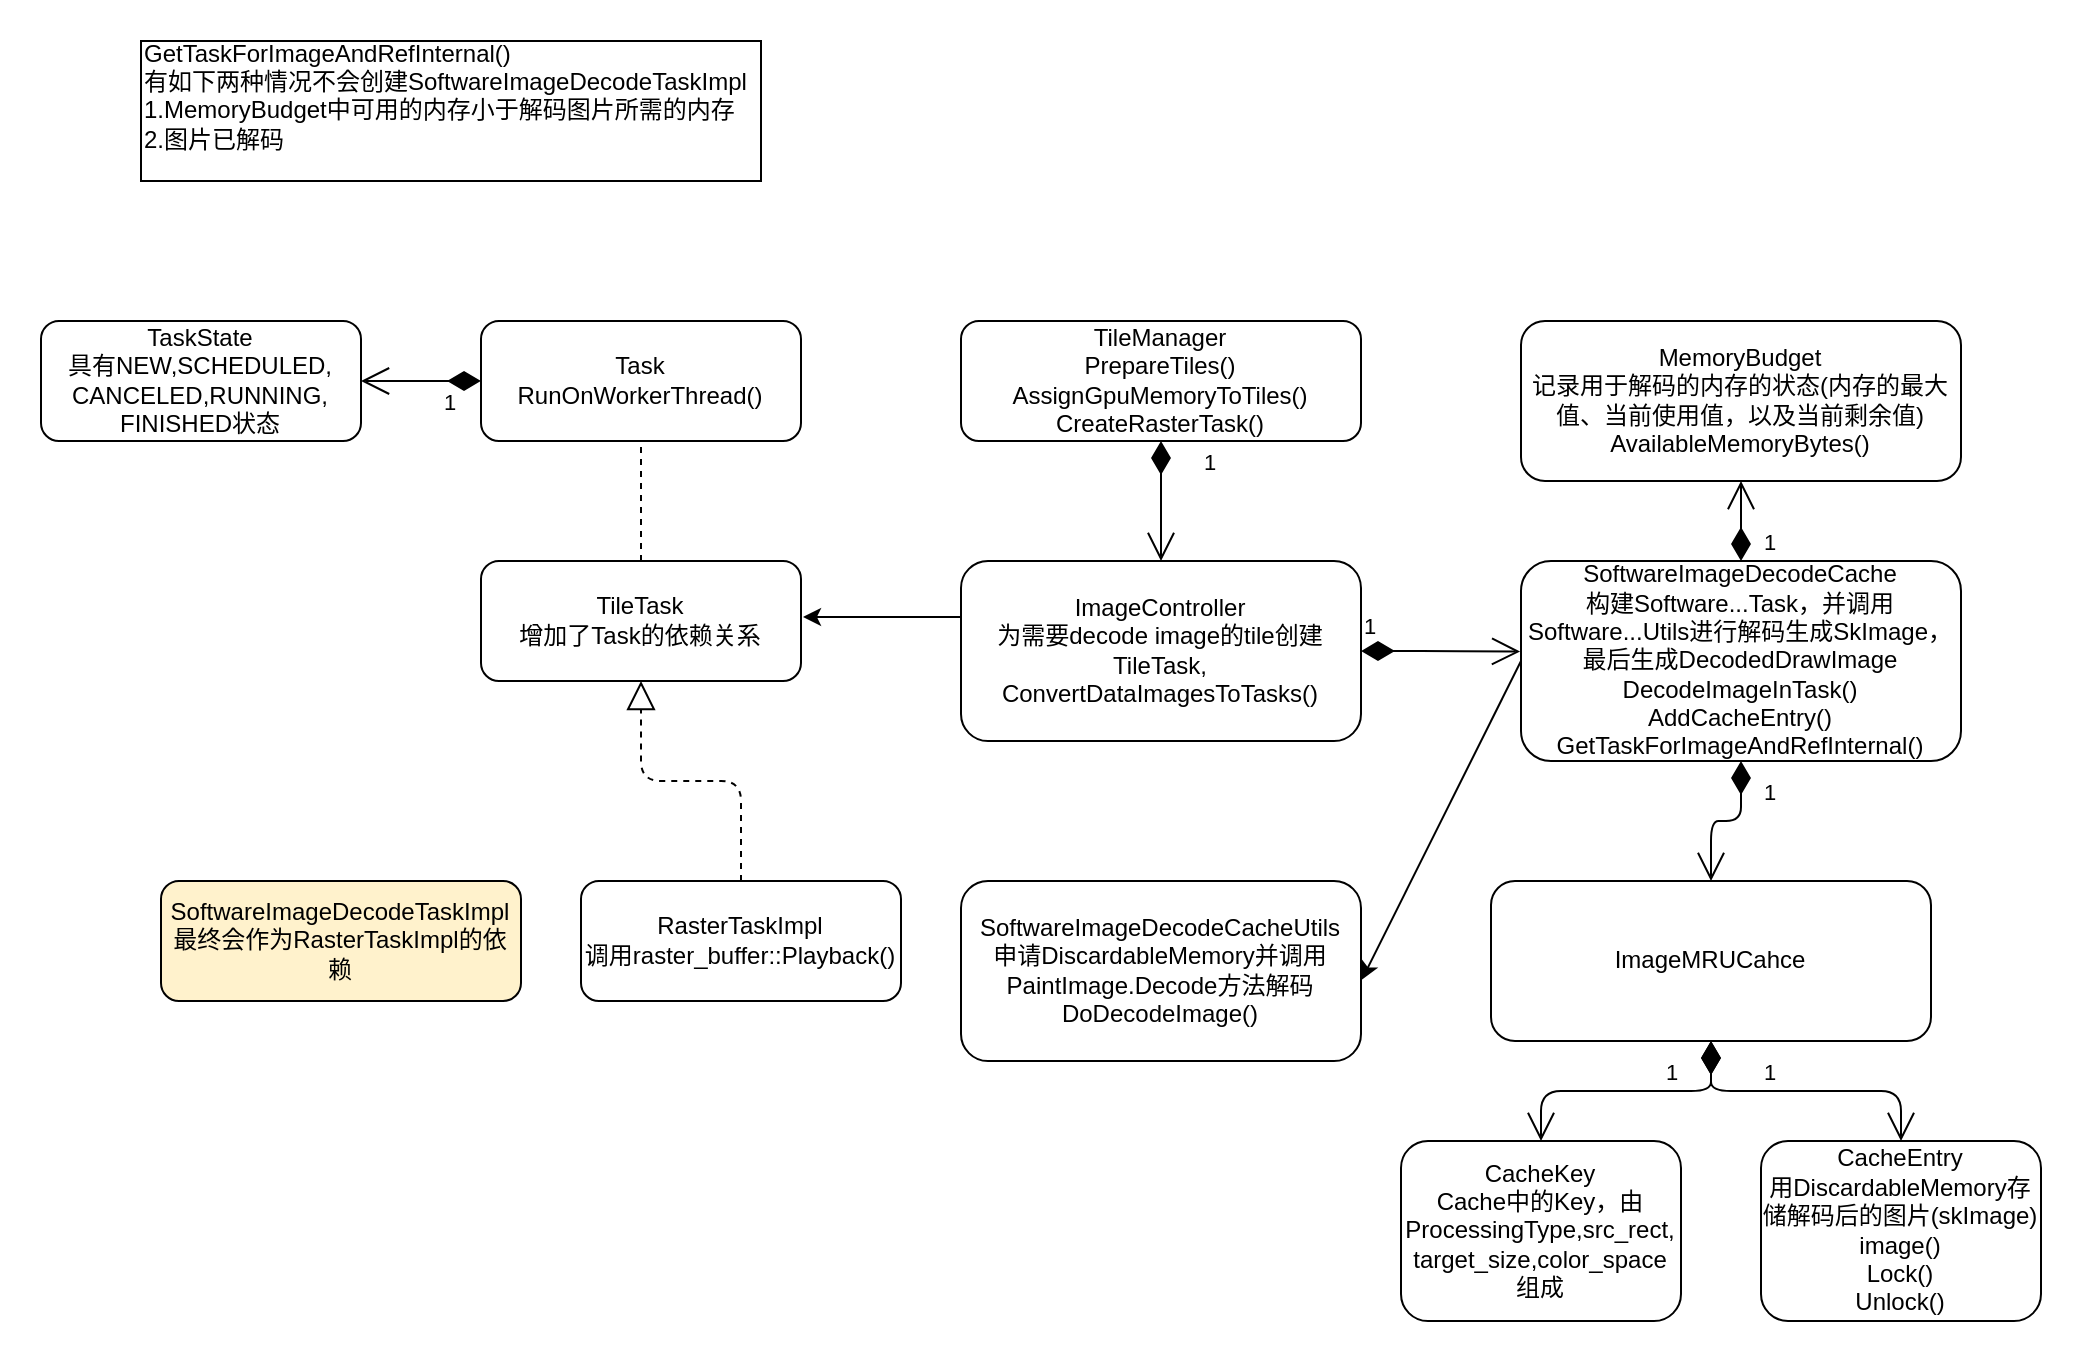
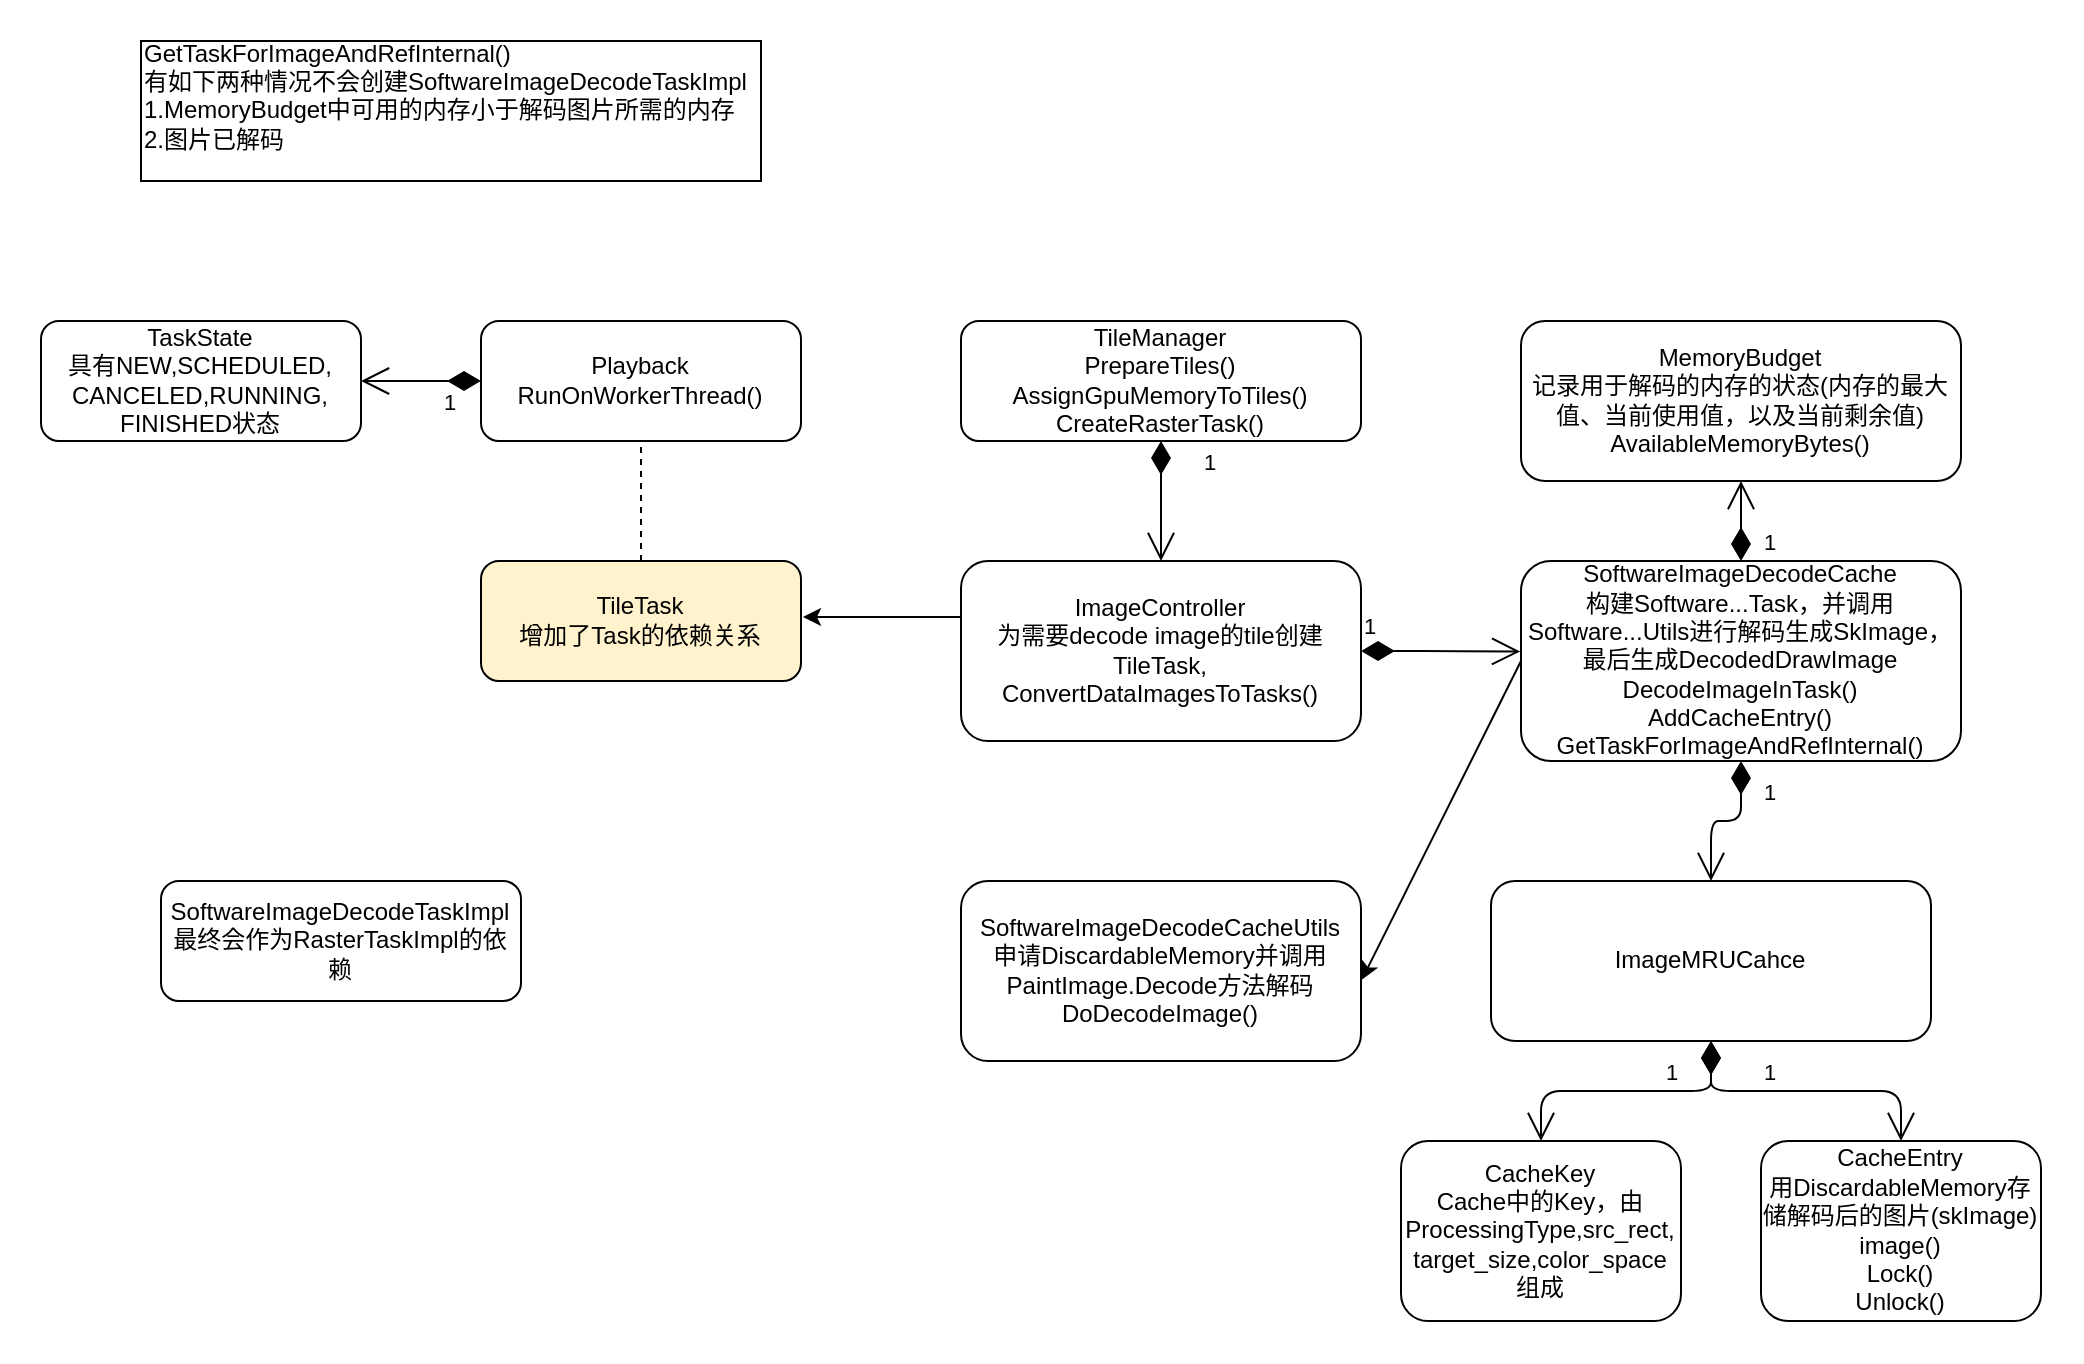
- <mxCell id="4" value="Task&lt;br&gt;RunOnWorkerThread()" style="rounded=1;whiteSpace=wrap;html=1;" vertex="1" parent="1"><mxGeometry x="240" y="160" width="160" height="60" as="geometry" /></mxCell>
+ <mxCell id="4" value="Playback&lt;br&gt;RunOnWorkerThread()" style="rounded=1;whiteSpace=wrap;html=1;" vertex="1" parent="1"><mxGeometry x="240" y="160" width="160" height="60" as="geometry" /></mxCell>
- <mxCell id="5" value="TileTask&lt;br&gt;增加了Task的依赖关系" style="rounded=1;whiteSpace=wrap;html=1;" vertex="1" parent="1"><mxGeometry x="240" y="280" width="160" height="60" as="geometry" /></mxCell>
+ <mxCell id="5" value="TileTask&lt;br&gt;增加了Task的依赖关系" style="rounded=1;whiteSpace=wrap;html=1;fillColor=#fff2cc;" vertex="1" parent="1"><mxGeometry x="240" y="280" width="160" height="60" as="geometry" /></mxCell>
- <mxCell id="23" value="" style="endArrow=block;dashed=1;endFill=0;endSize=12;html=1;entryX=0.5;entryY=1;entryDx=0;entryDy=0;exitX=0.5;exitY=0;exitDx=0;exitDy=0;" edge="1" parent="1" source="21" target="5"><mxGeometry width="160" relative="1" as="geometry"><mxPoint x="140" y="450" as="sourcePoint" /><mxPoint x="140" y="350" as="targetPoint" /><Array as="points"><mxPoint x="370" y="390" /><mxPoint x="320" y="390" /></Array></mxGeometry></mxCell>
- <mxCell id="13" value="SoftwareImageDecodeTaskImpl&lt;br&gt;最终会作为RasterTaskImpl的依赖" style="rounded=1;whiteSpace=wrap;html=1;fillColor=#fff2cc;" vertex="1" parent="1"><mxGeometry x="80" y="440" width="180" height="60" as="geometry" /></mxCell>
+ <mxCell id="13" value="SoftwareImageDecodeTaskImpl&lt;br&gt;最终会作为RasterTaskImpl的依赖" style="rounded=1;whiteSpace=wrap;html=1;" vertex="1" parent="1"><mxGeometry x="80" y="440" width="180" height="60" as="geometry" /></mxCell>
- <mxCell id="21" value="RasterTaskImpl&lt;br&gt;调用raster_buffer::Playback()" style="rounded=1;whiteSpace=wrap;html=1;" vertex="1" parent="1"><mxGeometry x="290" y="440" width="160" height="60" as="geometry" /></mxCell>
